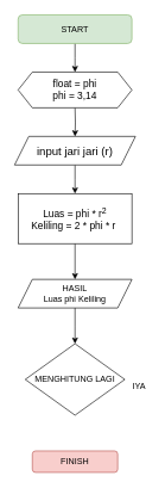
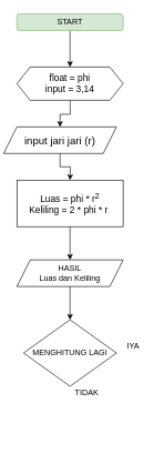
- <mxCell id="3" value="START" style="rounded=1;whiteSpace=wrap;html=1;fillColor=#d5e8d4;strokeColor=#82b366;" vertex="1" parent="1"><mxGeometry x="25" y="20" width="160" height="40" as="geometry" /></mxCell>
+ <mxCell id="3" value="START" style="rounded=1;whiteSpace=wrap;html=1;fillColor=#d5e8d4;strokeColor=#82b366;" vertex="1" parent="1"><mxGeometry x="25" y="20" width="160" height="25" as="geometry" /></mxCell>
- <mxCell id="14" value="&lt;font style=&quot;font-size: 14px&quot;&gt;float = phi&lt;br&gt;phi = 3,14&lt;br&gt;&lt;/font&gt;" style="shape=hexagon;perimeter=hexagonPerimeter2;whiteSpace=wrap;html=1;fixedSize=1;rounded=0;" vertex="1" parent="1"><mxGeometry x="25" y="100" width="160" height="50" as="geometry" /></mxCell>
+ <mxCell id="14" value="&lt;font style=&quot;font-size: 14px&quot;&gt;float = phi&lt;br&gt;input = 3,14&lt;br&gt;&lt;/font&gt;" style="shape=hexagon;perimeter=hexagonPerimeter2;whiteSpace=wrap;html=1;fixedSize=1;rounded=0;" vertex="1" parent="1"><mxGeometry x="25" y="100" width="160" height="50" as="geometry" /></mxCell>
- <mxCell id="7" value="&lt;font size=&quot;3&quot;&gt;input jari jari (r)&lt;/font&gt;" style="shape=parallelogram;perimeter=parallelogramPerimeter;whiteSpace=wrap;html=1;fixedSize=1;rounded=0;" vertex="1" parent="1"><mxGeometry x="20" y="190" width="170" height="40" as="geometry" /></mxCell>
+ <mxCell id="7" value="&lt;font size=&quot;3&quot;&gt;input jari jari (r)&lt;/font&gt;" style="shape=parallelogram;perimeter=parallelogramPerimeter;whiteSpace=wrap;html=1;fixedSize=1;rounded=0;" vertex="1" parent="1"><mxGeometry x="5" y="190" width="170" height="40" as="geometry" /></mxCell>
- <mxCell id="9" value="HASIL&lt;br&gt;Luas phi Keliling" style="shape=parallelogram;perimeter=parallelogramPerimeter;whiteSpace=wrap;html=1;fixedSize=1;rounded=0;" vertex="1" parent="1"><mxGeometry x="25" y="390" width="160" height="40" as="geometry" /></mxCell>
+ <mxCell id="9" value="HASIL&lt;br&gt;Luas dan Keliling" style="shape=parallelogram;perimeter=parallelogramPerimeter;whiteSpace=wrap;html=1;fixedSize=1;rounded=0;" vertex="1" parent="1"><mxGeometry x="25" y="390" width="160" height="40" as="geometry" /></mxCell>
- <mxCell id="13" value="IYA" style="text;html=1;align=center;verticalAlign=middle;resizable=0;points=[];autosize=1;" vertex="1" parent="1"><mxGeometry x="180" y="530" width="30" height="20" as="geometry" /></mxCell>
+ <mxCell id="13" value="IYA" style="text;html=1;align=center;verticalAlign=middle;resizable=0;points=[];autosize=1;" vertex="1" parent="1"><mxGeometry x="185" y="510" width="30" height="20" as="geometry" /></mxCell>
+ <mxCell id="12" value="TIDAK" style="text;html=1;align=center;verticalAlign=middle;resizable=0;points=[];autosize=1;" vertex="1" parent="1"><mxGeometry x="105" y="580" width="50" height="20" as="geometry" /></mxCell>
- <mxCell id="10" value="FINISH" style="whiteSpace=wrap;html=1;rounded=1;fillColor=#f8cecc;strokeColor=#b85450;" vertex="1" parent="1"><mxGeometry x="45" y="630" width="120" height="30" as="geometry" /></mxCell>
